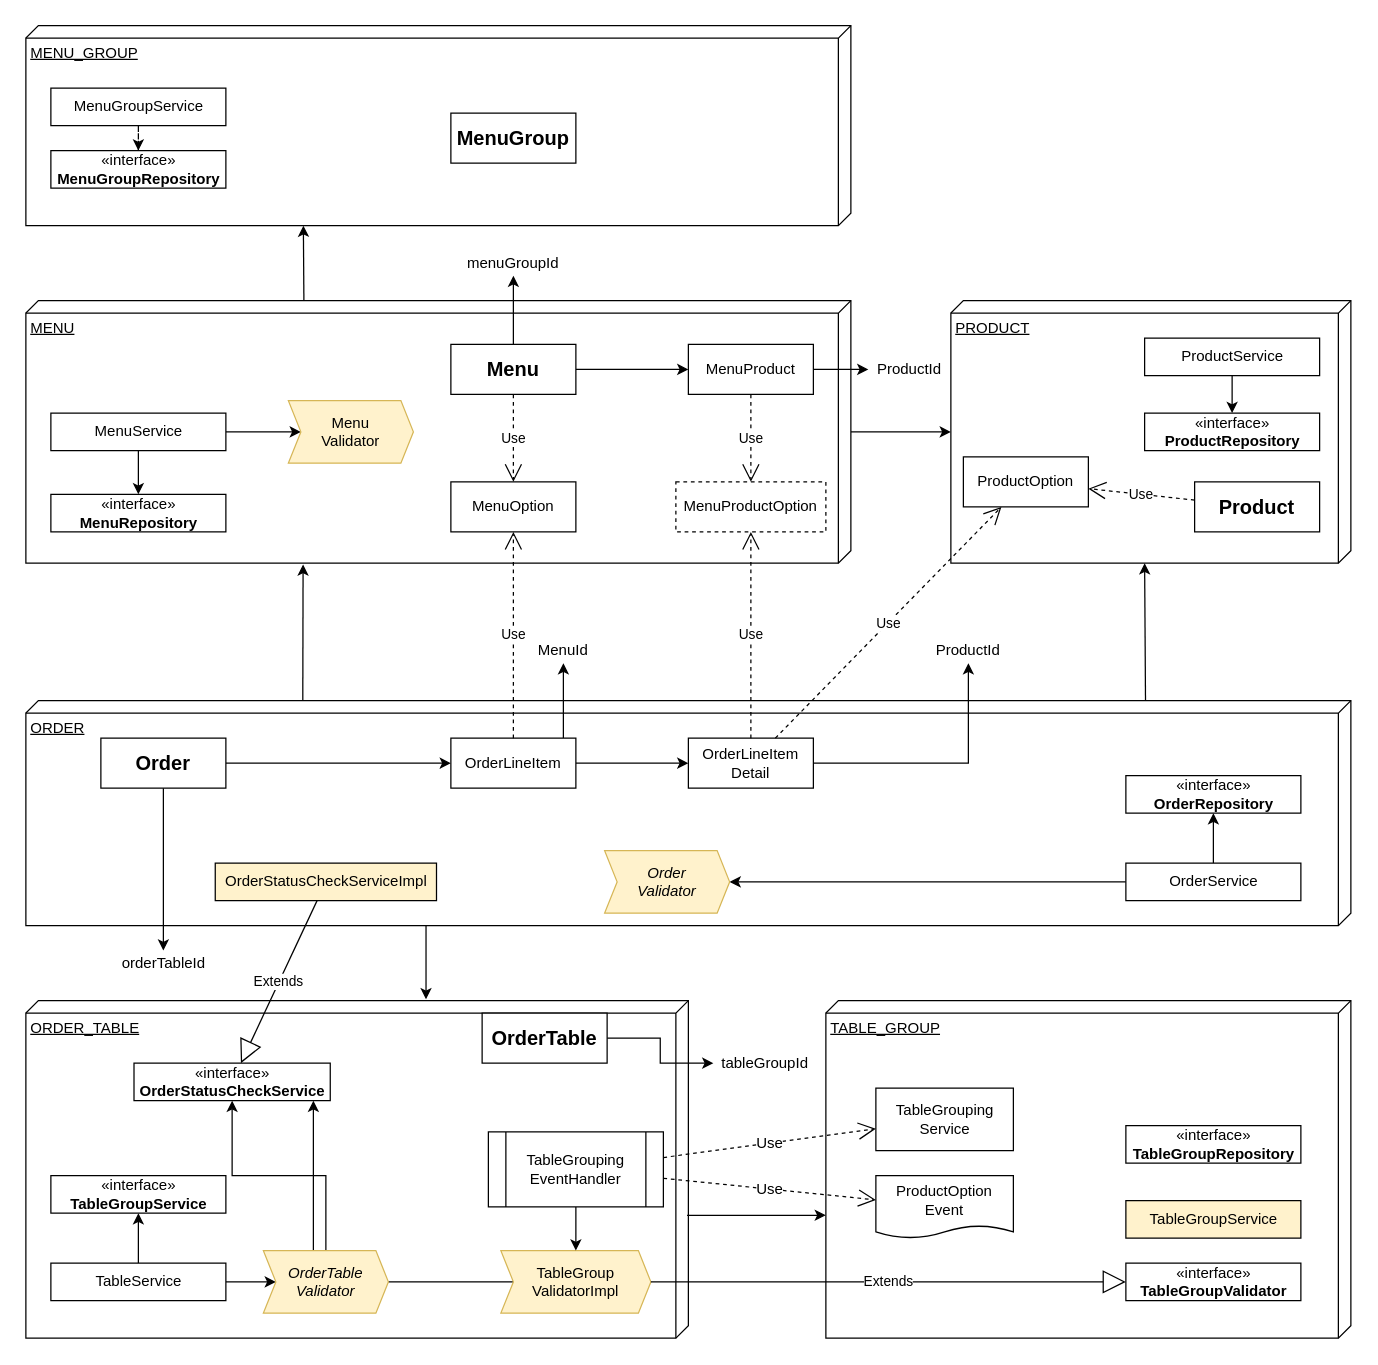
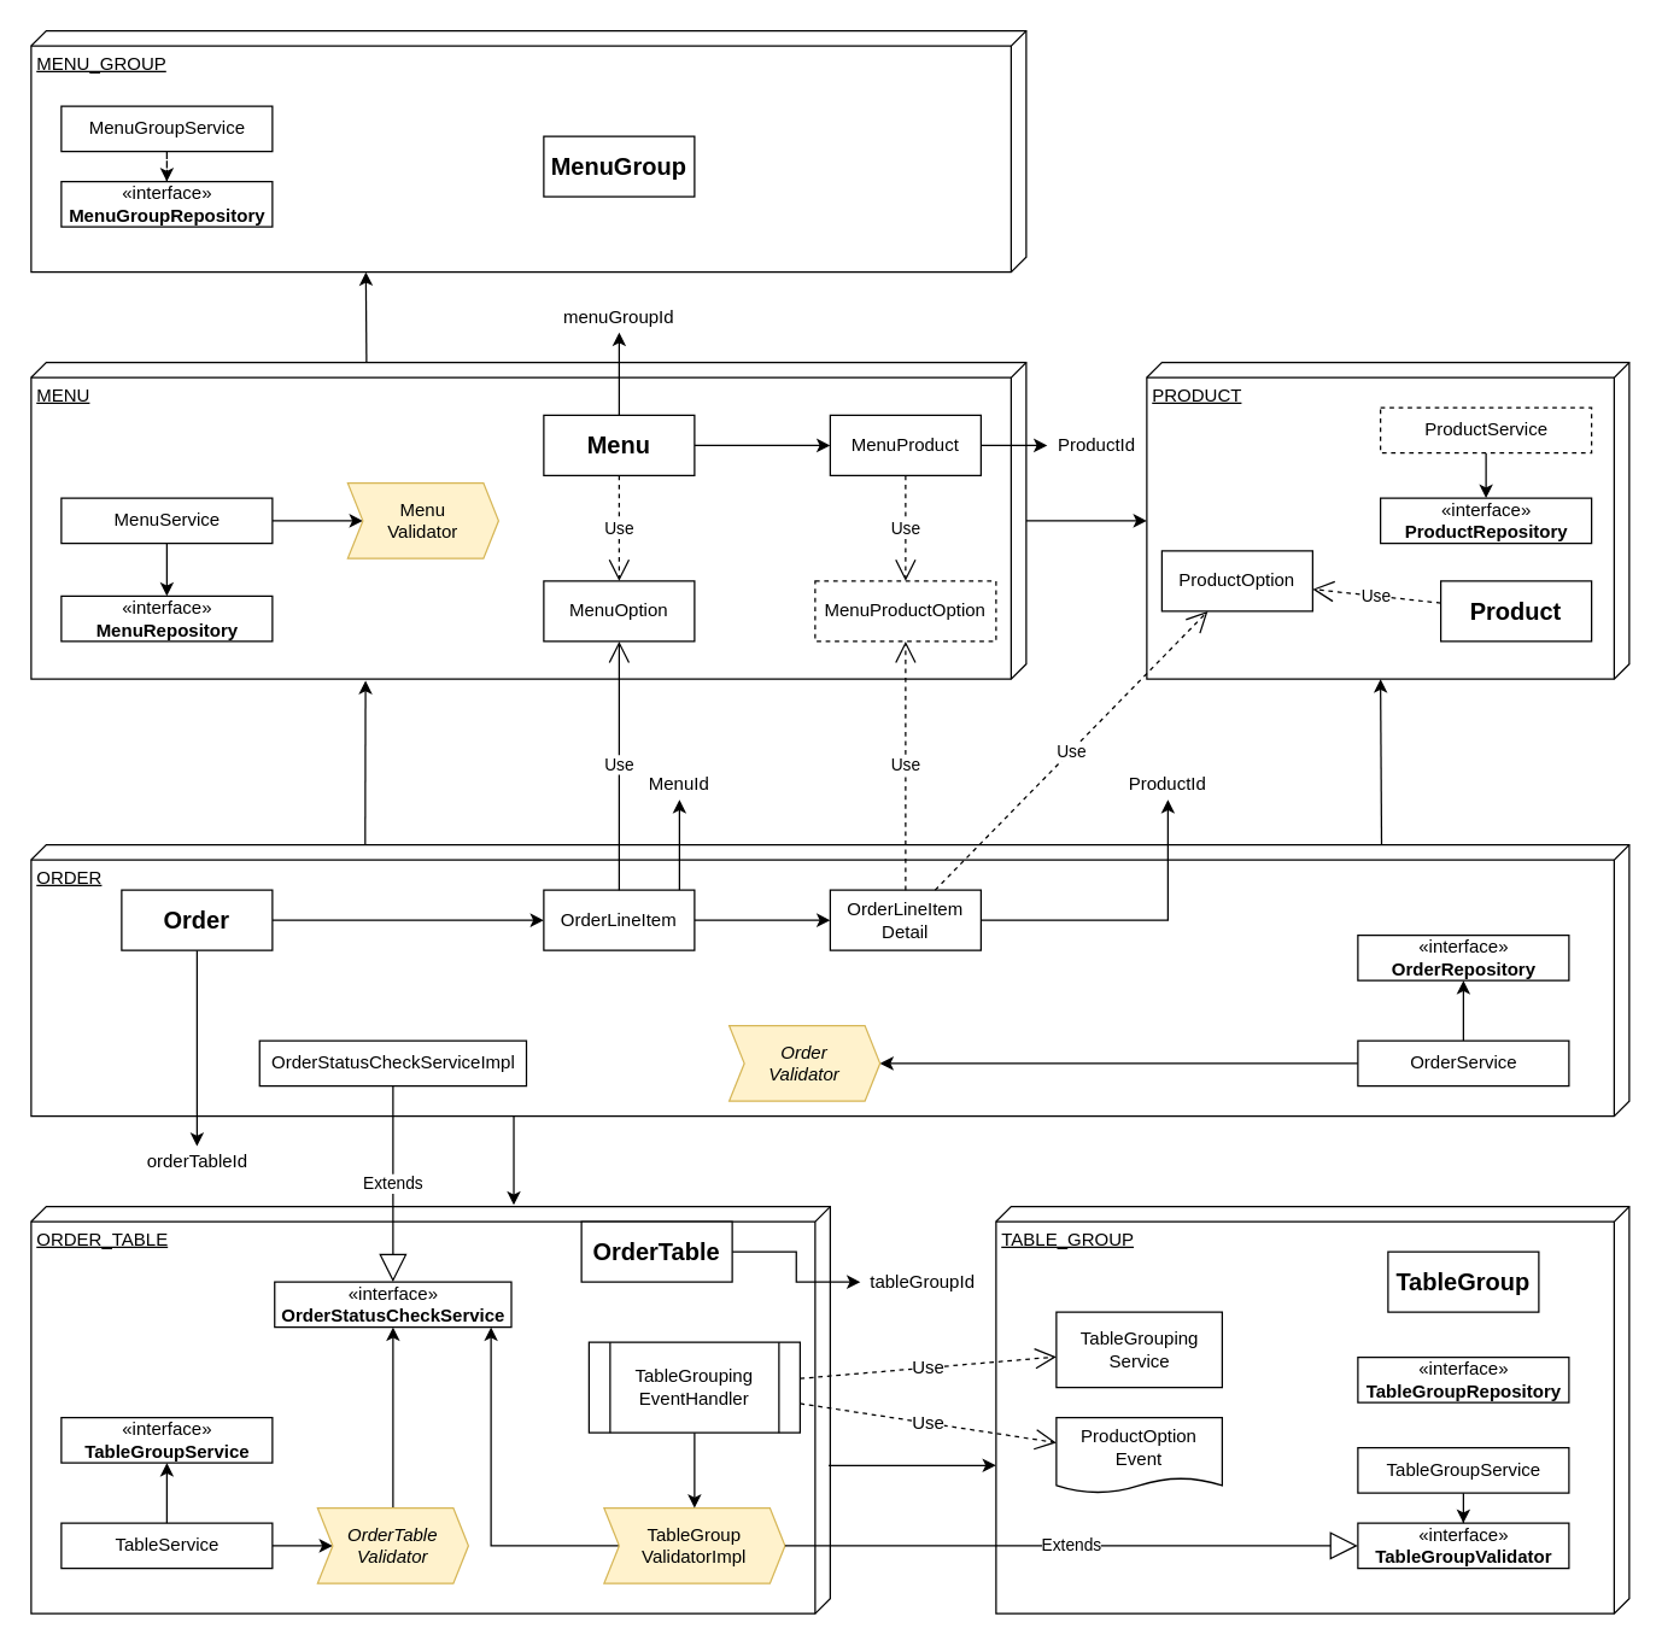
- <mxCell id="26" value="ProductService" style="html=1;" parent="1" vertex="1"><mxGeometry x="915" y="270" width="140" height="30" as="geometry" /></mxCell>
+ <mxCell id="26" value="ProductService" style="html=1;dashed=1;" parent="1" vertex="1"><mxGeometry x="915" y="270" width="140" height="30" as="geometry" /></mxCell>
- <mxCell id="54" value="Use" style="endArrow=open;endSize=12;dashed=1;html=1;" parent="1" source="40" target="51" edge="1"><mxGeometry width="160" relative="1" as="geometry"><mxPoint x="430" y="590" as="sourcePoint" /><mxPoint x="430" y="425" as="targetPoint" /></mxGeometry></mxCell>
+ <mxCell id="54" value="Use" style="endArrow=open;endSize=12;dashed=0;html=1;" parent="1" source="40" target="51" edge="1"><mxGeometry width="160" relative="1" as="geometry"><mxPoint x="430" y="590" as="sourcePoint" /><mxPoint x="430" y="425" as="targetPoint" /></mxGeometry></mxCell>
- <mxCell id="82" value="OrderStatusCheckServiceImpl" style="html=1;fillColor=#fff2cc;" parent="1" vertex="1"><mxGeometry x="171.5" y="690" width="177" height="30" as="geometry" /></mxCell>
+ <mxCell id="82" value="OrderStatusCheckServiceImpl" style="html=1;" parent="1" vertex="1"><mxGeometry x="171.5" y="690" width="177" height="30" as="geometry" /></mxCell>
+ <mxCell id="45" value="TableGroup" style="whiteSpace=wrap;html=1;align=center;fontStyle=1;fontSize=16;" parent="1" vertex="1"><mxGeometry x="920" y="830" width="100" height="40" as="geometry" /></mxCell>
- <mxCell id="81" value="«interface»&lt;br&gt;&lt;b&gt;OrderStatusCheckService&lt;/b&gt;" style="html=1;" parent="1" vertex="1"><mxGeometry x="106.5" y="850" width="157" height="30" as="geometry" /></mxCell>
+ <mxCell id="81" value="«interface»&lt;br&gt;&lt;b&gt;OrderStatusCheckService&lt;/b&gt;" style="html=1;" parent="1" vertex="1"><mxGeometry x="181.5" y="850" width="157" height="30" as="geometry" /></mxCell>
- <mxCell id="68" value="TableGrouping&lt;br&gt;EventHandler" style="shape=process;whiteSpace=wrap;html=1;backgroundOutline=1;fontSize=12;" parent="1" vertex="1"><mxGeometry x="390" y="905" width="140" height="60" as="geometry" /></mxCell>
+ <mxCell id="68" value="TableGrouping&lt;br&gt;EventHandler" style="shape=process;whiteSpace=wrap;html=1;backgroundOutline=1;fontSize=12;" parent="1" vertex="1"><mxGeometry x="390" y="890" width="140" height="60" as="geometry" /></mxCell>
- <mxCell id="37" value="TableGroupService" style="html=1;fillColor=#fff2cc;" parent="1" vertex="1"><mxGeometry x="900" y="960" width="140" height="30" as="geometry" /></mxCell>
+ <mxCell id="37" value="TableGroupService" style="html=1;" parent="1" vertex="1"><mxGeometry x="900" y="960" width="140" height="30" as="geometry" /></mxCell>
+ <mxCell id="36" style="edgeStyle=orthogonalEdgeStyle;rounded=0;orthogonalLoop=1;jettySize=auto;html=1;" parent="1" source="37" target="76" edge="1"><mxGeometry relative="1" as="geometry" /></mxCell>
